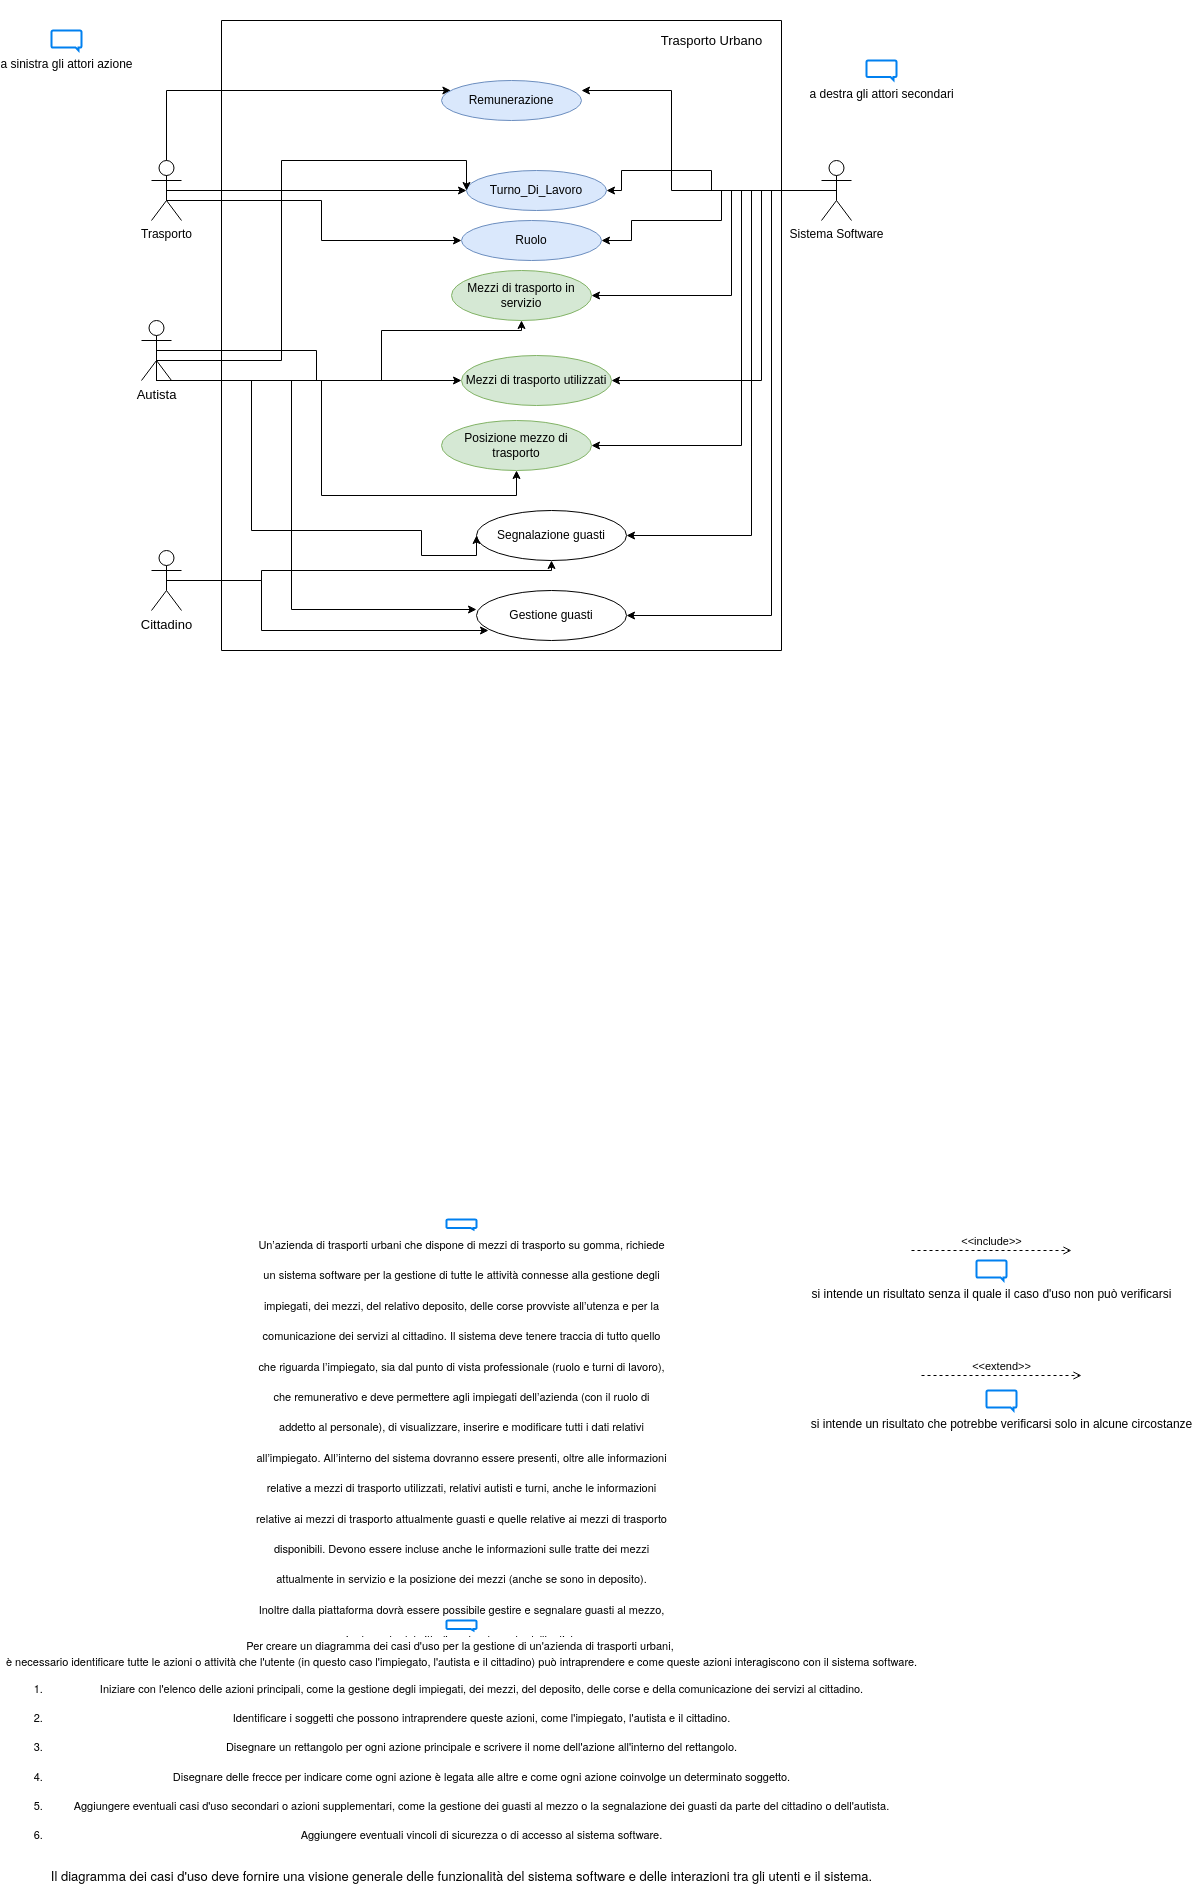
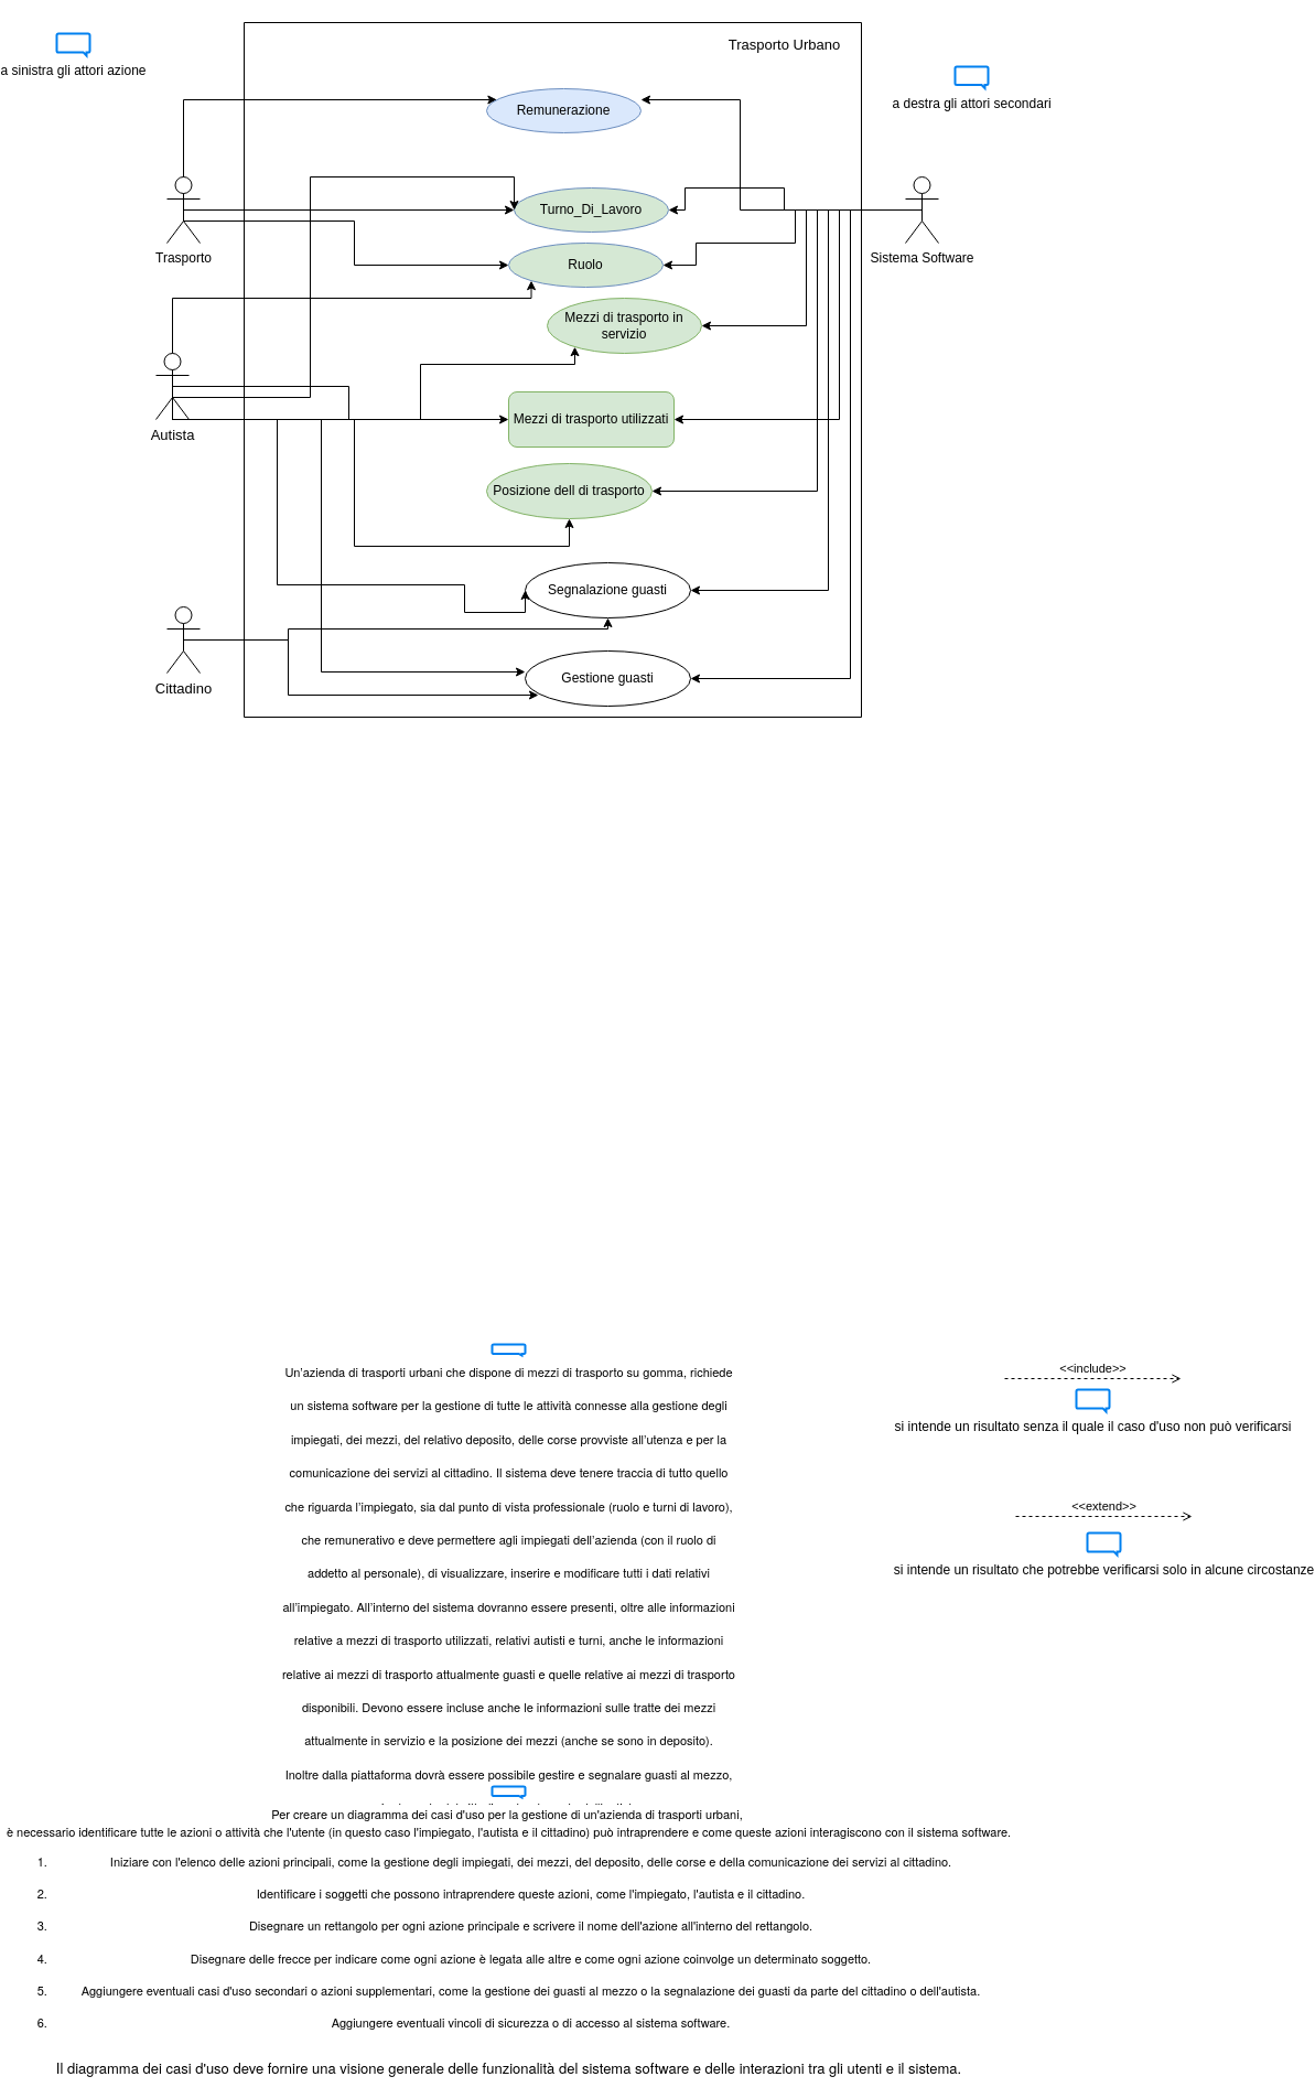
- <mxCell id="8" value="Turno_Di_Lavoro" style="ellipse;whiteSpace=wrap;html=1;fillColor=#dae8fc;strokeColor=#6c8ebf;" vertex="1" parent="6"><mxGeometry x="245" y="150" width="140" height="40" as="geometry" /></mxCell>
+ <mxCell id="8" value="Turno_Di_Lavoro" style="ellipse;whiteSpace=wrap;html=1;fillColor=#d5e8d4;strokeColor=#6c8ebf;" vertex="1" parent="6"><mxGeometry x="245" y="150" width="140" height="40" as="geometry" /></mxCell>
- <mxCell id="7" value="Ruolo" style="ellipse;whiteSpace=wrap;html=1;fillColor=#dae8fc;strokeColor=#6c8ebf;" vertex="1" parent="6"><mxGeometry x="240" y="200" width="140" height="40" as="geometry" /></mxCell>
+ <mxCell id="7" value="Ruolo" style="ellipse;whiteSpace=wrap;html=1;fillColor=#d5e8d4;strokeColor=#6c8ebf;" vertex="1" parent="6"><mxGeometry x="240" y="200" width="140" height="40" as="geometry" /></mxCell>
+ <mxCell id="34" style="edgeStyle=orthogonalEdgeStyle;rounded=0;orthogonalLoop=1;jettySize=auto;html=1;exitX=0.5;exitY=0.5;exitDx=0;exitDy=0;exitPerimeter=0;entryX=0;entryY=1;entryDx=0;entryDy=0;fontSize=13;" edge="1" parent="1" source="35" target="7"><mxGeometry relative="1" as="geometry"><Array as="points"><mxPoint x="125" y="270" /><mxPoint x="451" y="270" /></Array></mxGeometry></mxCell>
- <mxCell id="10" value="Mezzi di trasporto in servizio" style="ellipse;whiteSpace=wrap;html=1;fillColor=#d5e8d4;strokeColor=#82b366;" vertex="1" parent="6"><mxGeometry x="230" y="250" width="140" height="50" as="geometry" /></mxCell>
+ <mxCell id="10" value="Mezzi di trasporto in servizio" style="ellipse;whiteSpace=wrap;html=1;fillColor=#d5e8d4;strokeColor=#82b366;" vertex="1" parent="6"><mxGeometry x="275" y="250" width="140" height="50" as="geometry" /></mxCell>
- <mxCell id="11" value="Mezzi di trasporto utilizzati" style="ellipse;whiteSpace=wrap;html=1;fillColor=#d5e8d4;strokeColor=#82b366;" vertex="1" parent="6"><mxGeometry x="240" y="335" width="150" height="50" as="geometry" /></mxCell>
+ <mxCell id="11" value="Mezzi di trasporto utilizzati" style="whiteSpace=wrap;html=1;fillColor=#d5e8d4;strokeColor=#82b366;rounded=1;" vertex="1" parent="6"><mxGeometry x="240" y="335" width="150" height="50" as="geometry" /></mxCell>
- <mxCell id="12" value="Posizione mezzo di trasporto" style="ellipse;whiteSpace=wrap;html=1;fillColor=#d5e8d4;strokeColor=#82b366;" vertex="1" parent="6"><mxGeometry x="220" y="400" width="150" height="50" as="geometry" /></mxCell>
+ <mxCell id="12" value="Posizione dell di trasporto" style="ellipse;whiteSpace=wrap;html=1;fillColor=#d5e8d4;strokeColor=#82b366;" vertex="1" parent="6"><mxGeometry x="220" y="400" width="150" height="50" as="geometry" /></mxCell>
